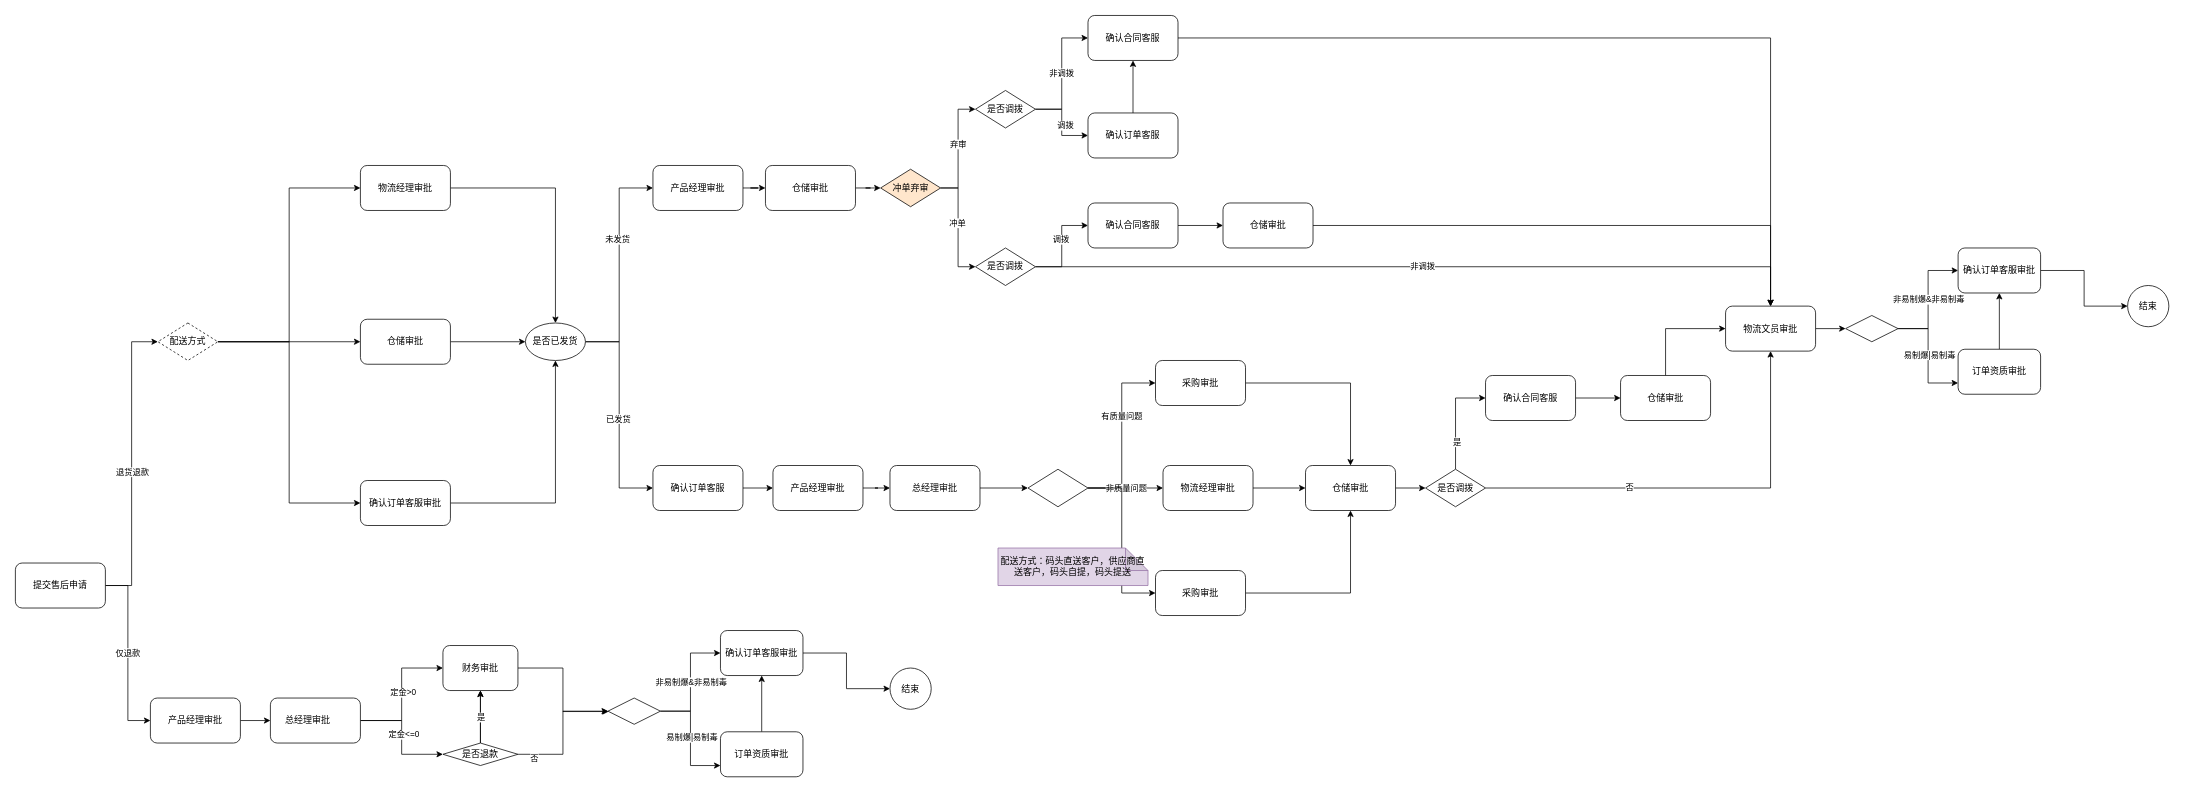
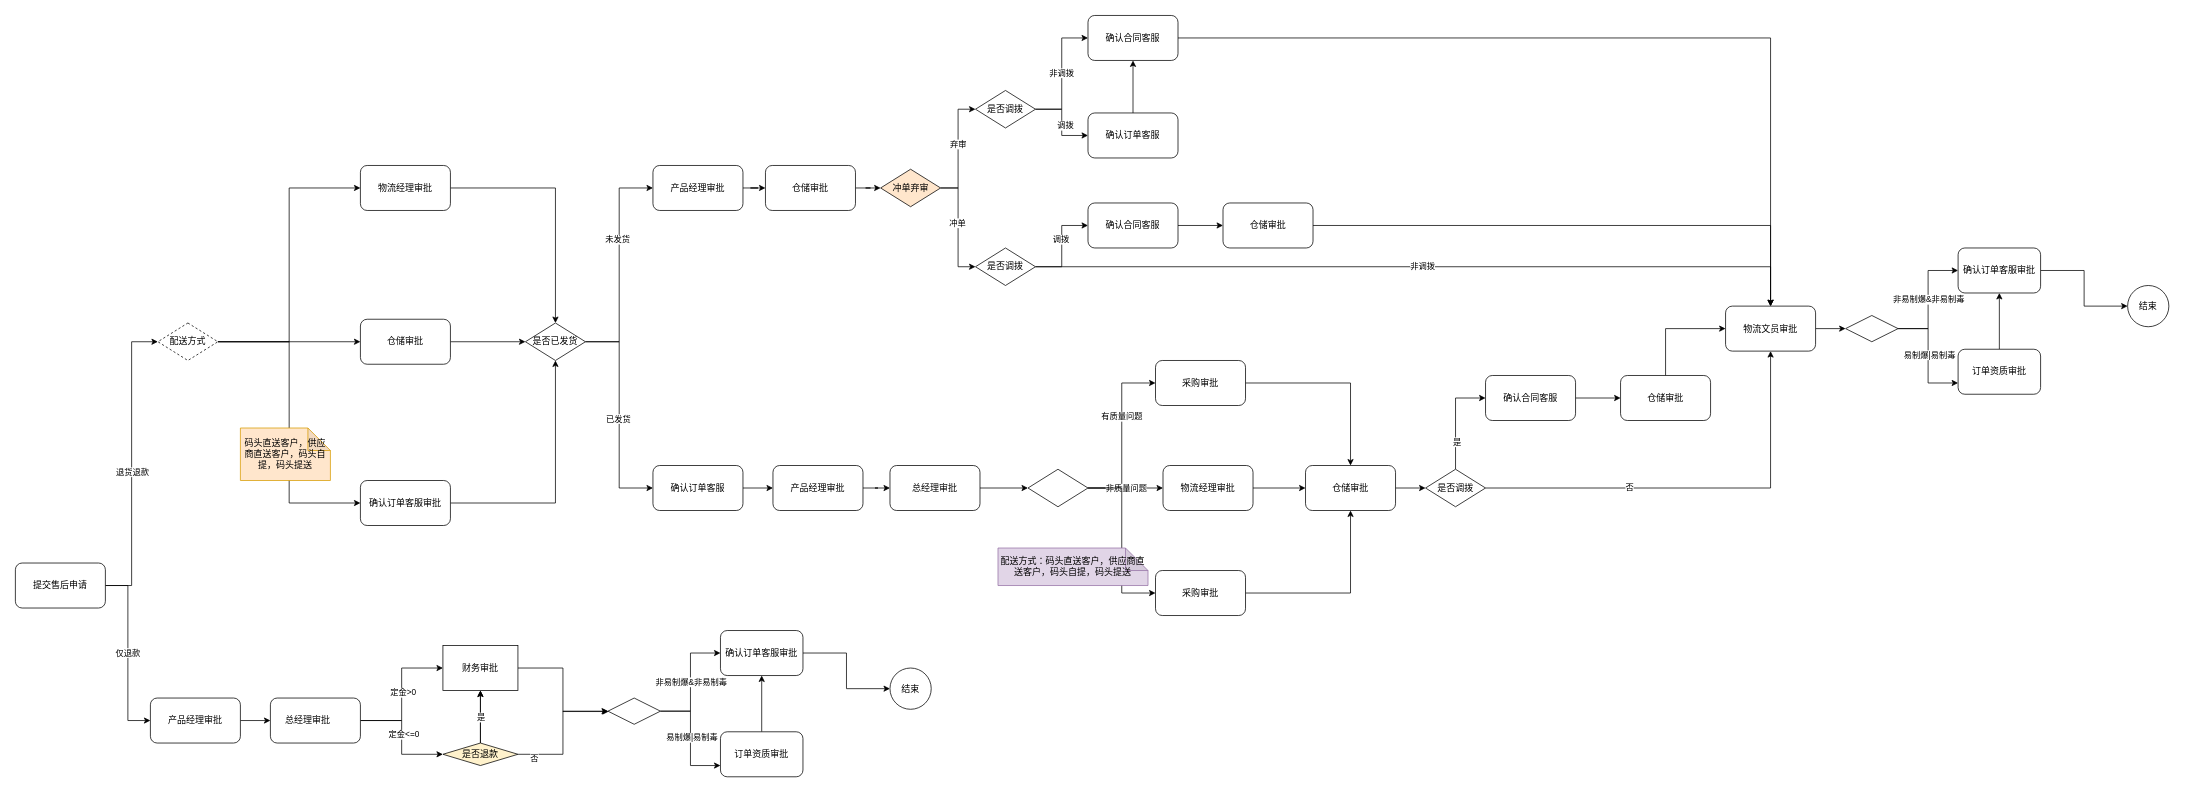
- <mxCell id="46" value="是否已发货" style="ellipse;whiteSpace=wrap;html=1;" vertex="1" parent="1"><mxGeometry x="700" y="430" width="80" height="50" as="geometry" /></mxCell>
+ <mxCell id="46" value="是否已发货" style="rhombus;whiteSpace=wrap;html=1;" vertex="1" parent="1"><mxGeometry x="700" y="430" width="80" height="50" as="geometry" /></mxCell>
+ <mxCell id="41" value="码头直送客户，供应商直送客户，码头自提，码头提送" style="shape=note;whiteSpace=wrap;html=1;backgroundOutline=1;darkOpacity=0.05;fillColor=#ffe6cc;strokeColor=#d79b00;" vertex="1" parent="1"><mxGeometry x="320" y="570" width="120" height="70" as="geometry" /></mxCell>
- <mxCell id="14" value="财务审批" style="rounded=1;whiteSpace=wrap;html=1;" vertex="1" parent="1"><mxGeometry x="590" y="860" width="100" height="60" as="geometry" /></mxCell>
+ <mxCell id="14" value="财务审批" style="whiteSpace=wrap;html=1;rounded=0;" vertex="1" parent="1"><mxGeometry x="590" y="860" width="100" height="60" as="geometry" /></mxCell>
- <mxCell id="20" value="是否退款" style="rhombus;whiteSpace=wrap;html=1;" vertex="1" parent="1"><mxGeometry x="590" y="990" width="100" height="30" as="geometry" /></mxCell>
+ <mxCell id="20" value="是否退款" style="rhombus;whiteSpace=wrap;html=1;fillColor=#fff2cc;" vertex="1" parent="1"><mxGeometry x="590" y="990" width="100" height="30" as="geometry" /></mxCell>
